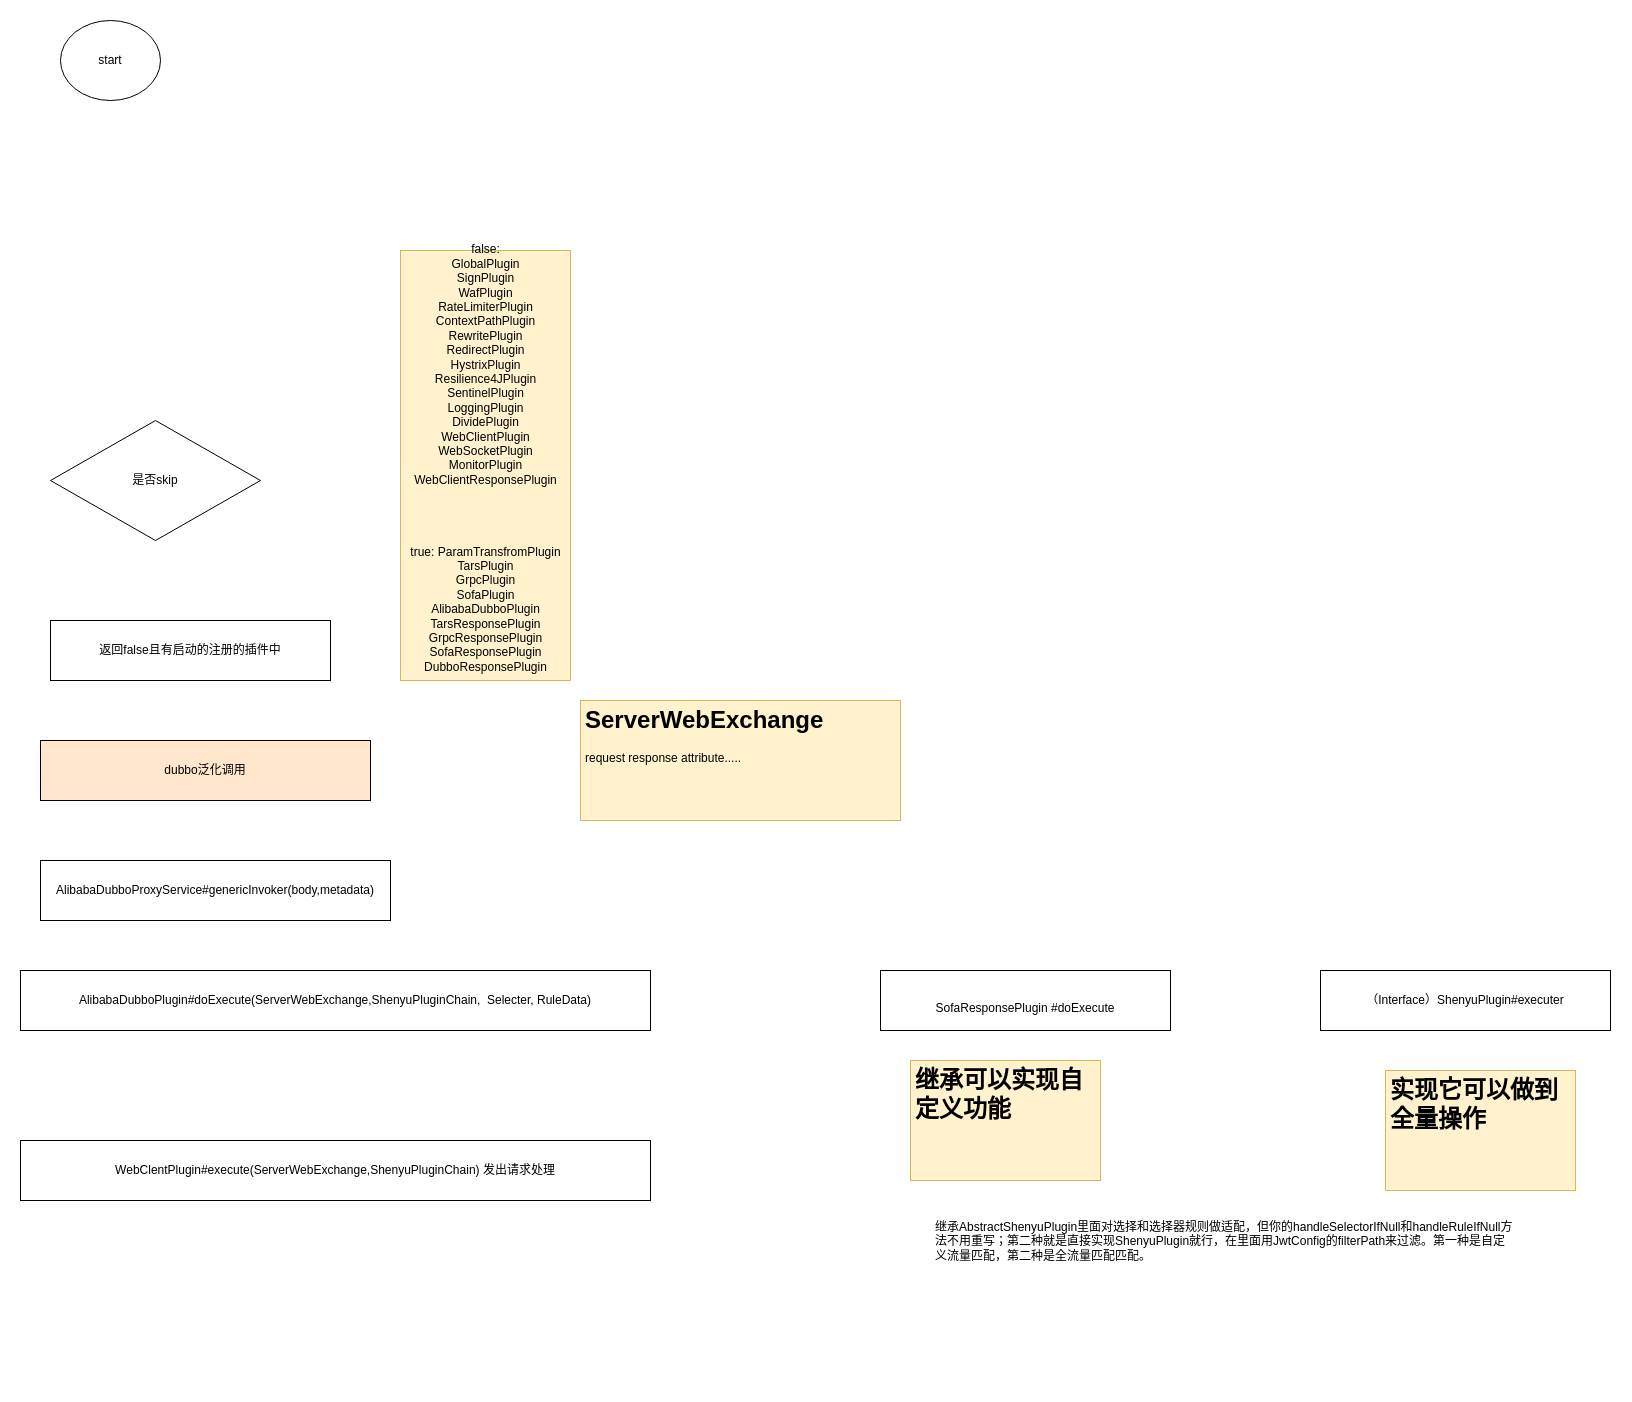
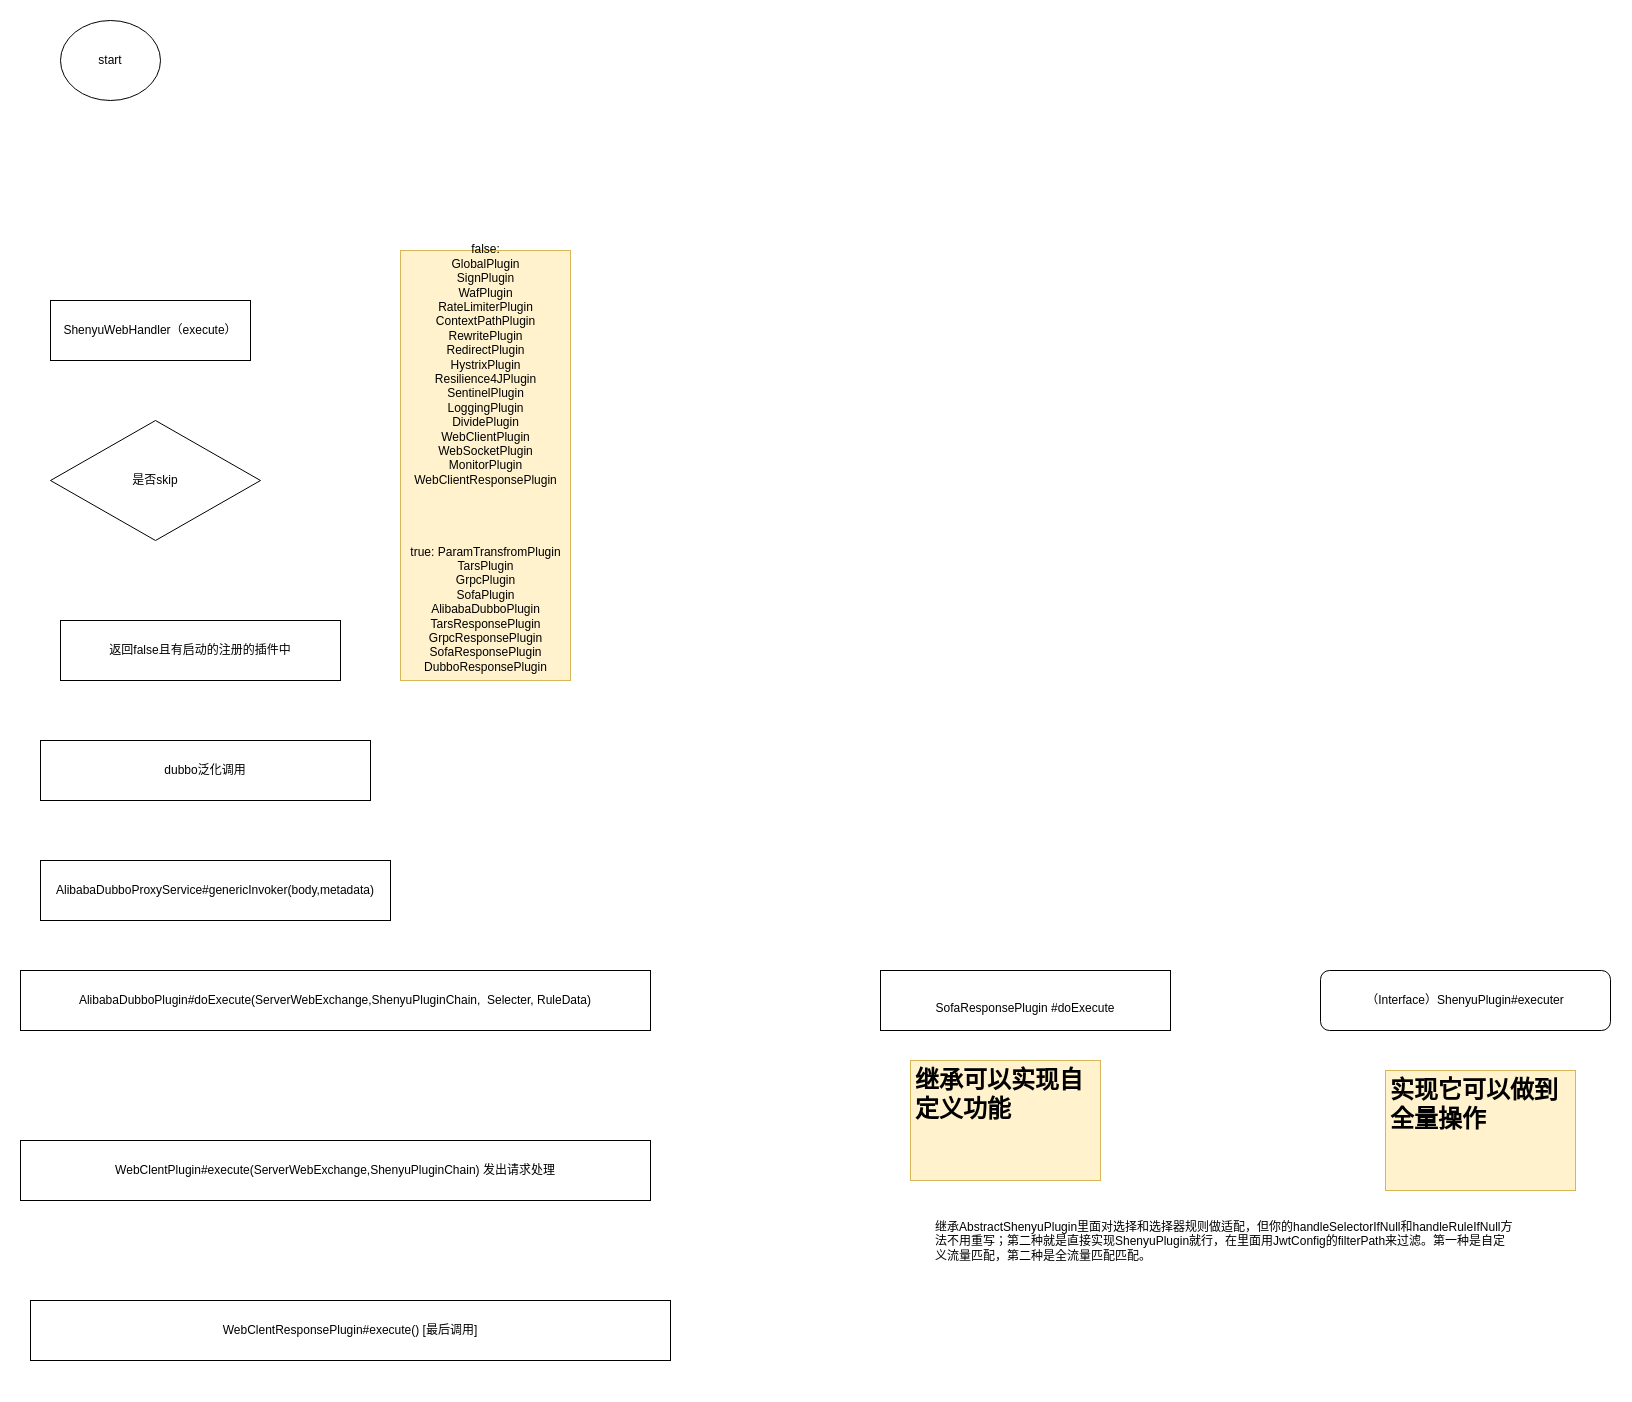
+ <mxCell id="3" value="ShenyuWebHandler（execute）" style="rounded=0;whiteSpace=wrap;html=1;" parent="1" vertex="1"><mxGeometry x="50" y="300" width="200" height="60" as="geometry" /></mxCell>
- <mxCell id="5" value="返回false且有启动的注册的插件中" style="rounded=0;whiteSpace=wrap;html=1;" parent="1" vertex="1"><mxGeometry x="50" y="620" width="280" height="60" as="geometry" /></mxCell>
+ <mxCell id="5" value="返回false且有启动的注册的插件中" style="rounded=0;whiteSpace=wrap;html=1;" parent="1" vertex="1"><mxGeometry x="60" y="620" width="280" height="60" as="geometry" /></mxCell>
- <mxCell id="9" value="&lt;h1&gt;ServerWebExchange&lt;/h1&gt;&lt;div&gt;request response attribute.....&lt;/div&gt;" style="text;html=1;strokeColor=#d6b656;fillColor=#fff2cc;spacing=5;spacingTop=-20;whiteSpace=wrap;overflow=hidden;rounded=0;" parent="1" vertex="1"><mxGeometry x="580" y="700" width="320" height="120" as="geometry" /></mxCell>
- <mxCell id="6" value="dubbo泛化调用" style="rounded=0;whiteSpace=wrap;html=1;fillColor=#ffe6cc;" parent="1" vertex="1"><mxGeometry x="40" y="740" width="330" height="60" as="geometry" /></mxCell>
+ <mxCell id="6" value="dubbo泛化调用" style="rounded=0;whiteSpace=wrap;html=1;" parent="1" vertex="1"><mxGeometry x="40" y="740" width="330" height="60" as="geometry" /></mxCell>
- <mxCell id="11" value="（Interface）ShenyuPlugin#executer" style="rounded=0;whiteSpace=wrap;html=1;" parent="1" vertex="1"><mxGeometry x="1320" y="970" width="290" height="60" as="geometry" /></mxCell>
+ <mxCell id="11" value="（Interface）ShenyuPlugin#executer" style="whiteSpace=wrap;html=1;rounded=1;" parent="1" vertex="1"><mxGeometry x="1320" y="970" width="290" height="60" as="geometry" /></mxCell>
+ <mxCell id="16" value="WebClentResponsePlugin#execute() [最后调用]" style="rounded=0;whiteSpace=wrap;html=1;" parent="1" vertex="1"><mxGeometry x="30" y="1300" width="640" height="60" as="geometry" /></mxCell>
